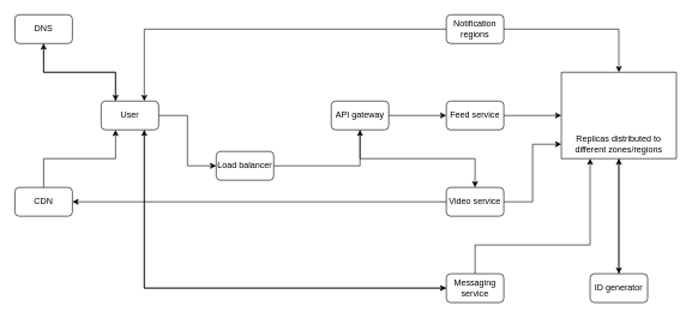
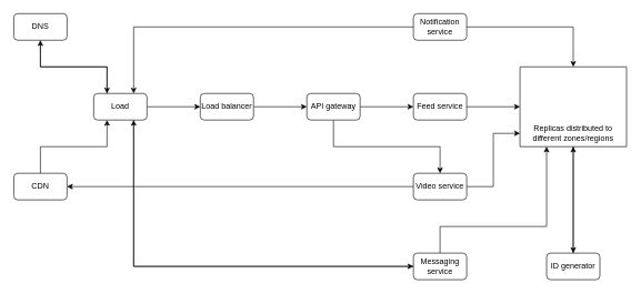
- <mxCell id="15" value="Notification regions" style="rounded=1;whiteSpace=wrap;html=1;" vertex="1" parent="1"><mxGeometry x="620" y="20" width="80" height="40" as="geometry" /></mxCell>
+ <mxCell id="15" value="Notification service" style="rounded=1;whiteSpace=wrap;html=1;" vertex="1" parent="1"><mxGeometry x="620" y="20" width="80" height="40" as="geometry" /></mxCell>
- <mxCell id="5" value="User" style="rounded=1;whiteSpace=wrap;html=1;" vertex="1" parent="1"><mxGeometry x="140" y="140" width="80" height="40" as="geometry" /></mxCell>
+ <mxCell id="5" value="Load" style="rounded=1;whiteSpace=wrap;html=1;" vertex="1" parent="1"><mxGeometry x="140" y="140" width="80" height="40" as="geometry" /></mxCell>
- <mxCell id="9" value="Load balancer" style="rounded=1;whiteSpace=wrap;html=1;" vertex="1" parent="1"><mxGeometry x="300" y="210" width="80" height="40" as="geometry" /></mxCell>
+ <mxCell id="9" value="Load balancer" style="rounded=1;whiteSpace=wrap;html=1;" vertex="1" parent="1"><mxGeometry x="300" y="140" width="80" height="40" as="geometry" /></mxCell>
